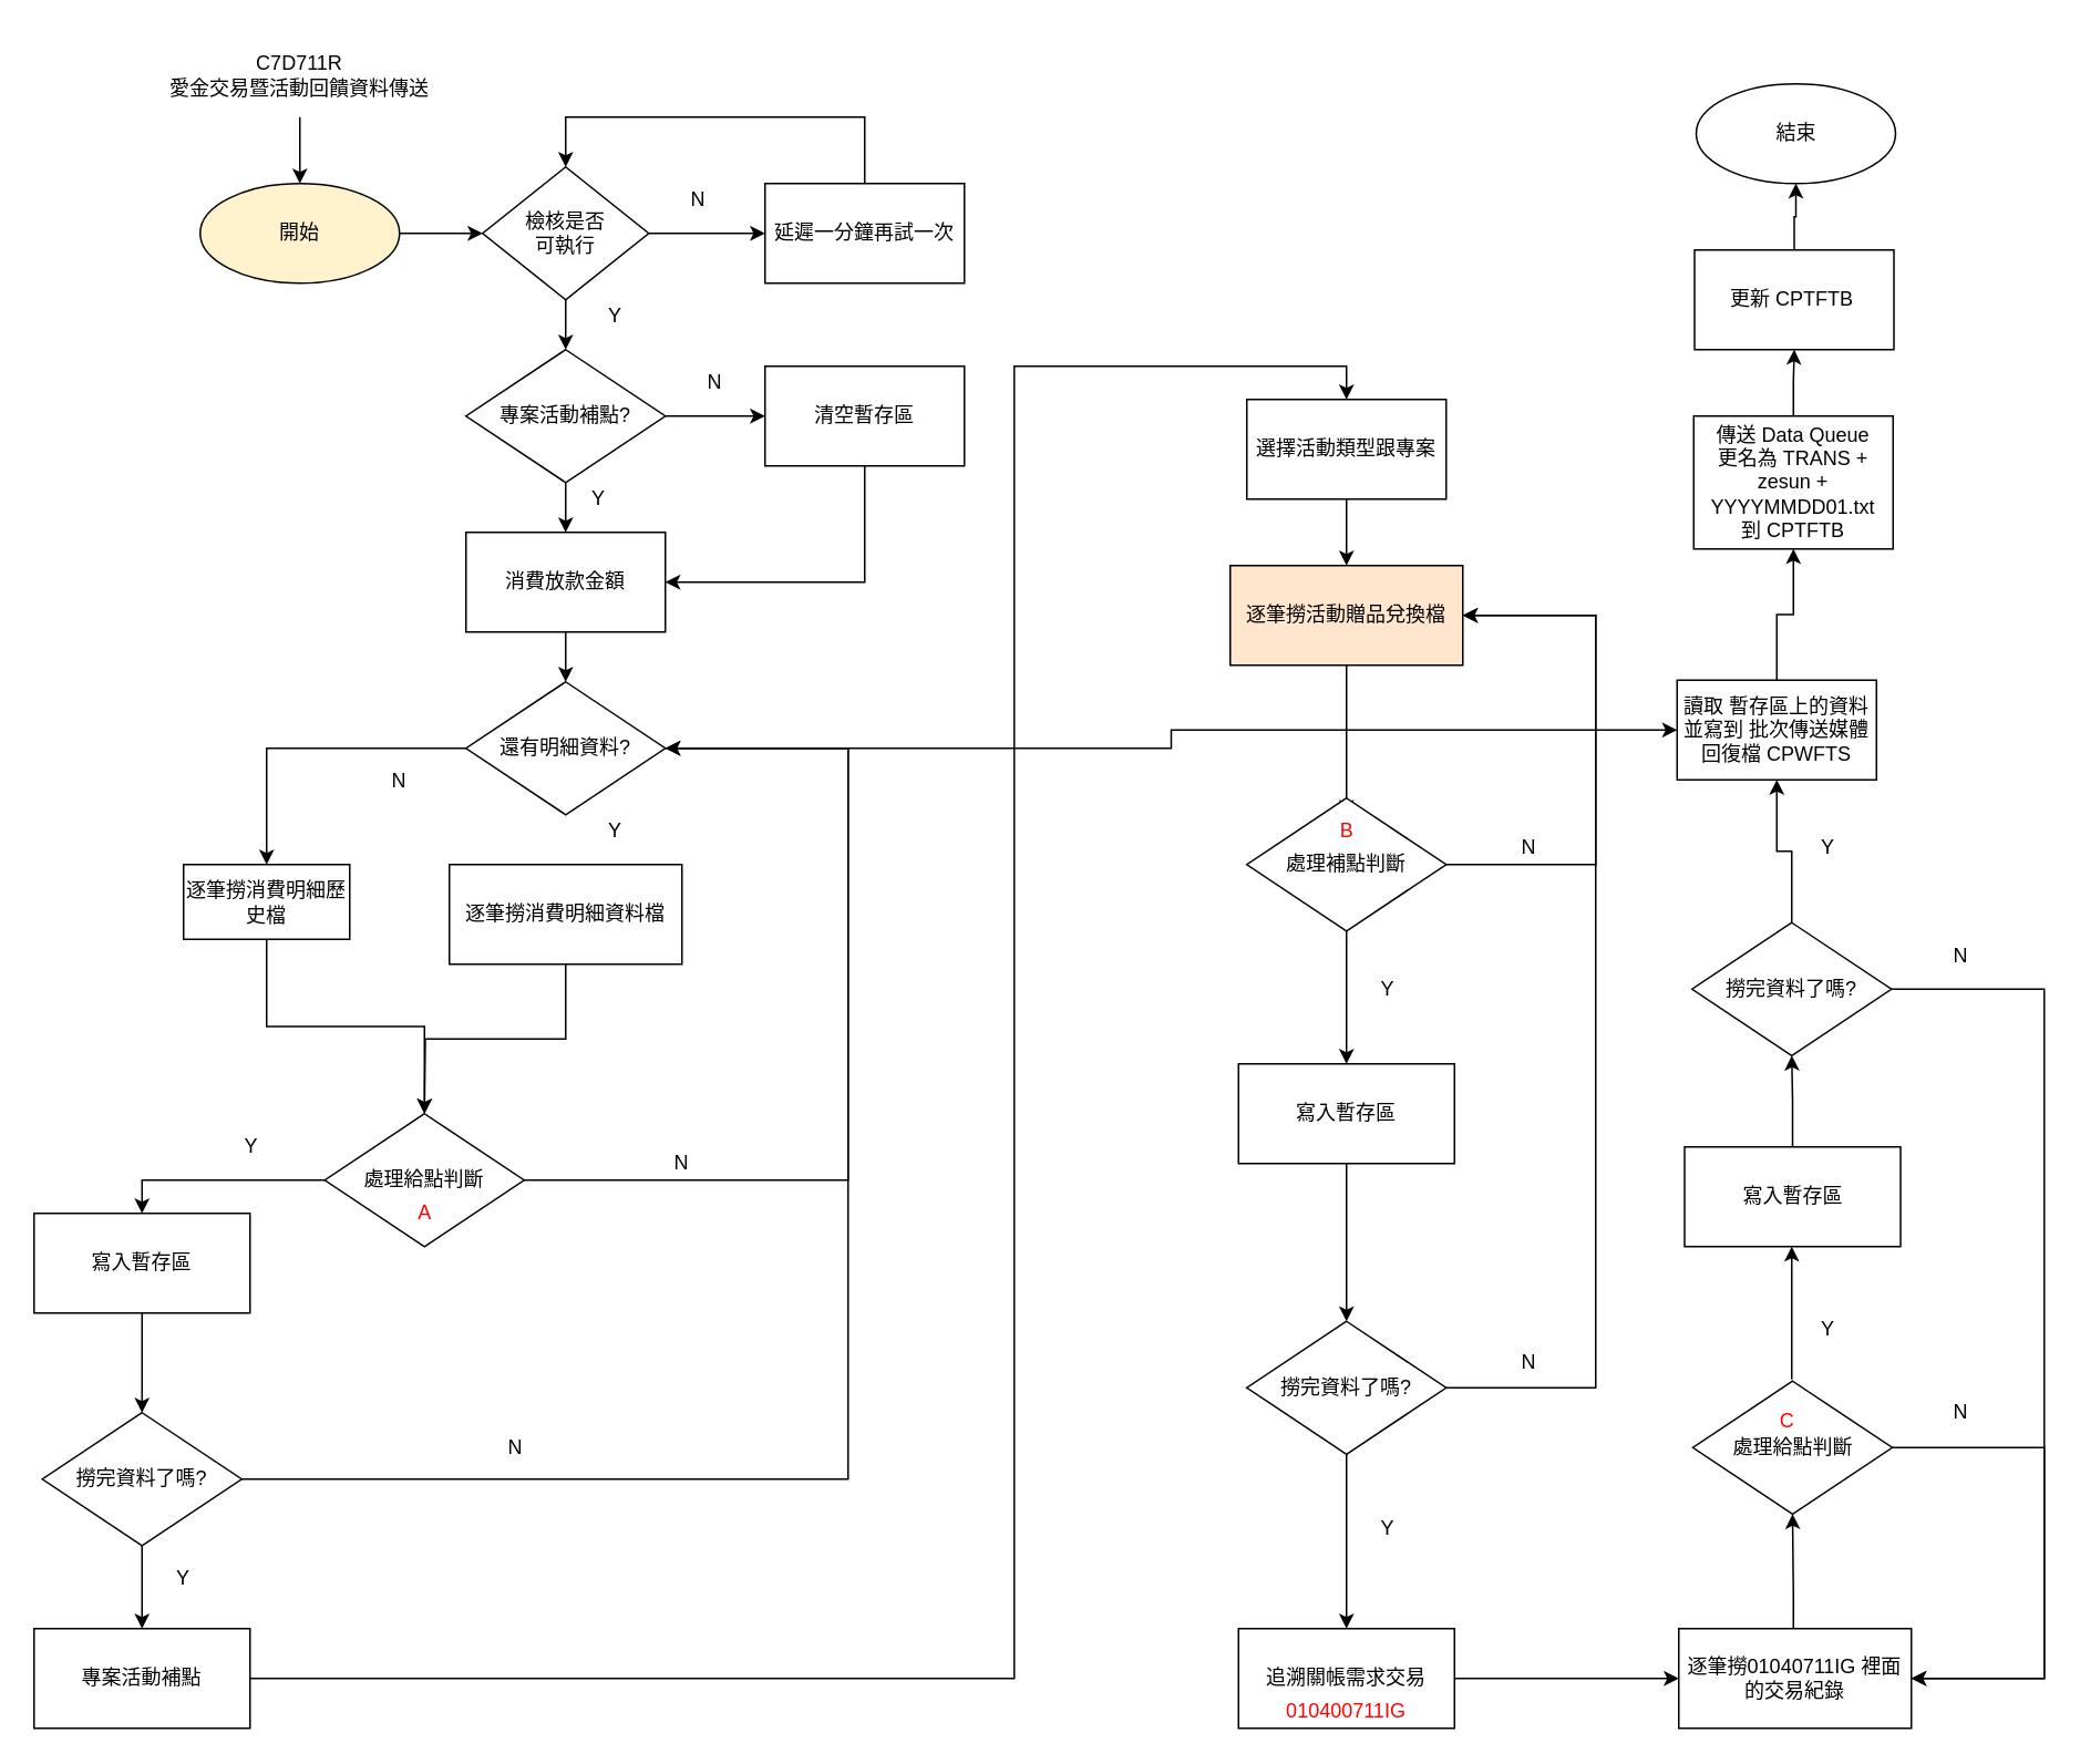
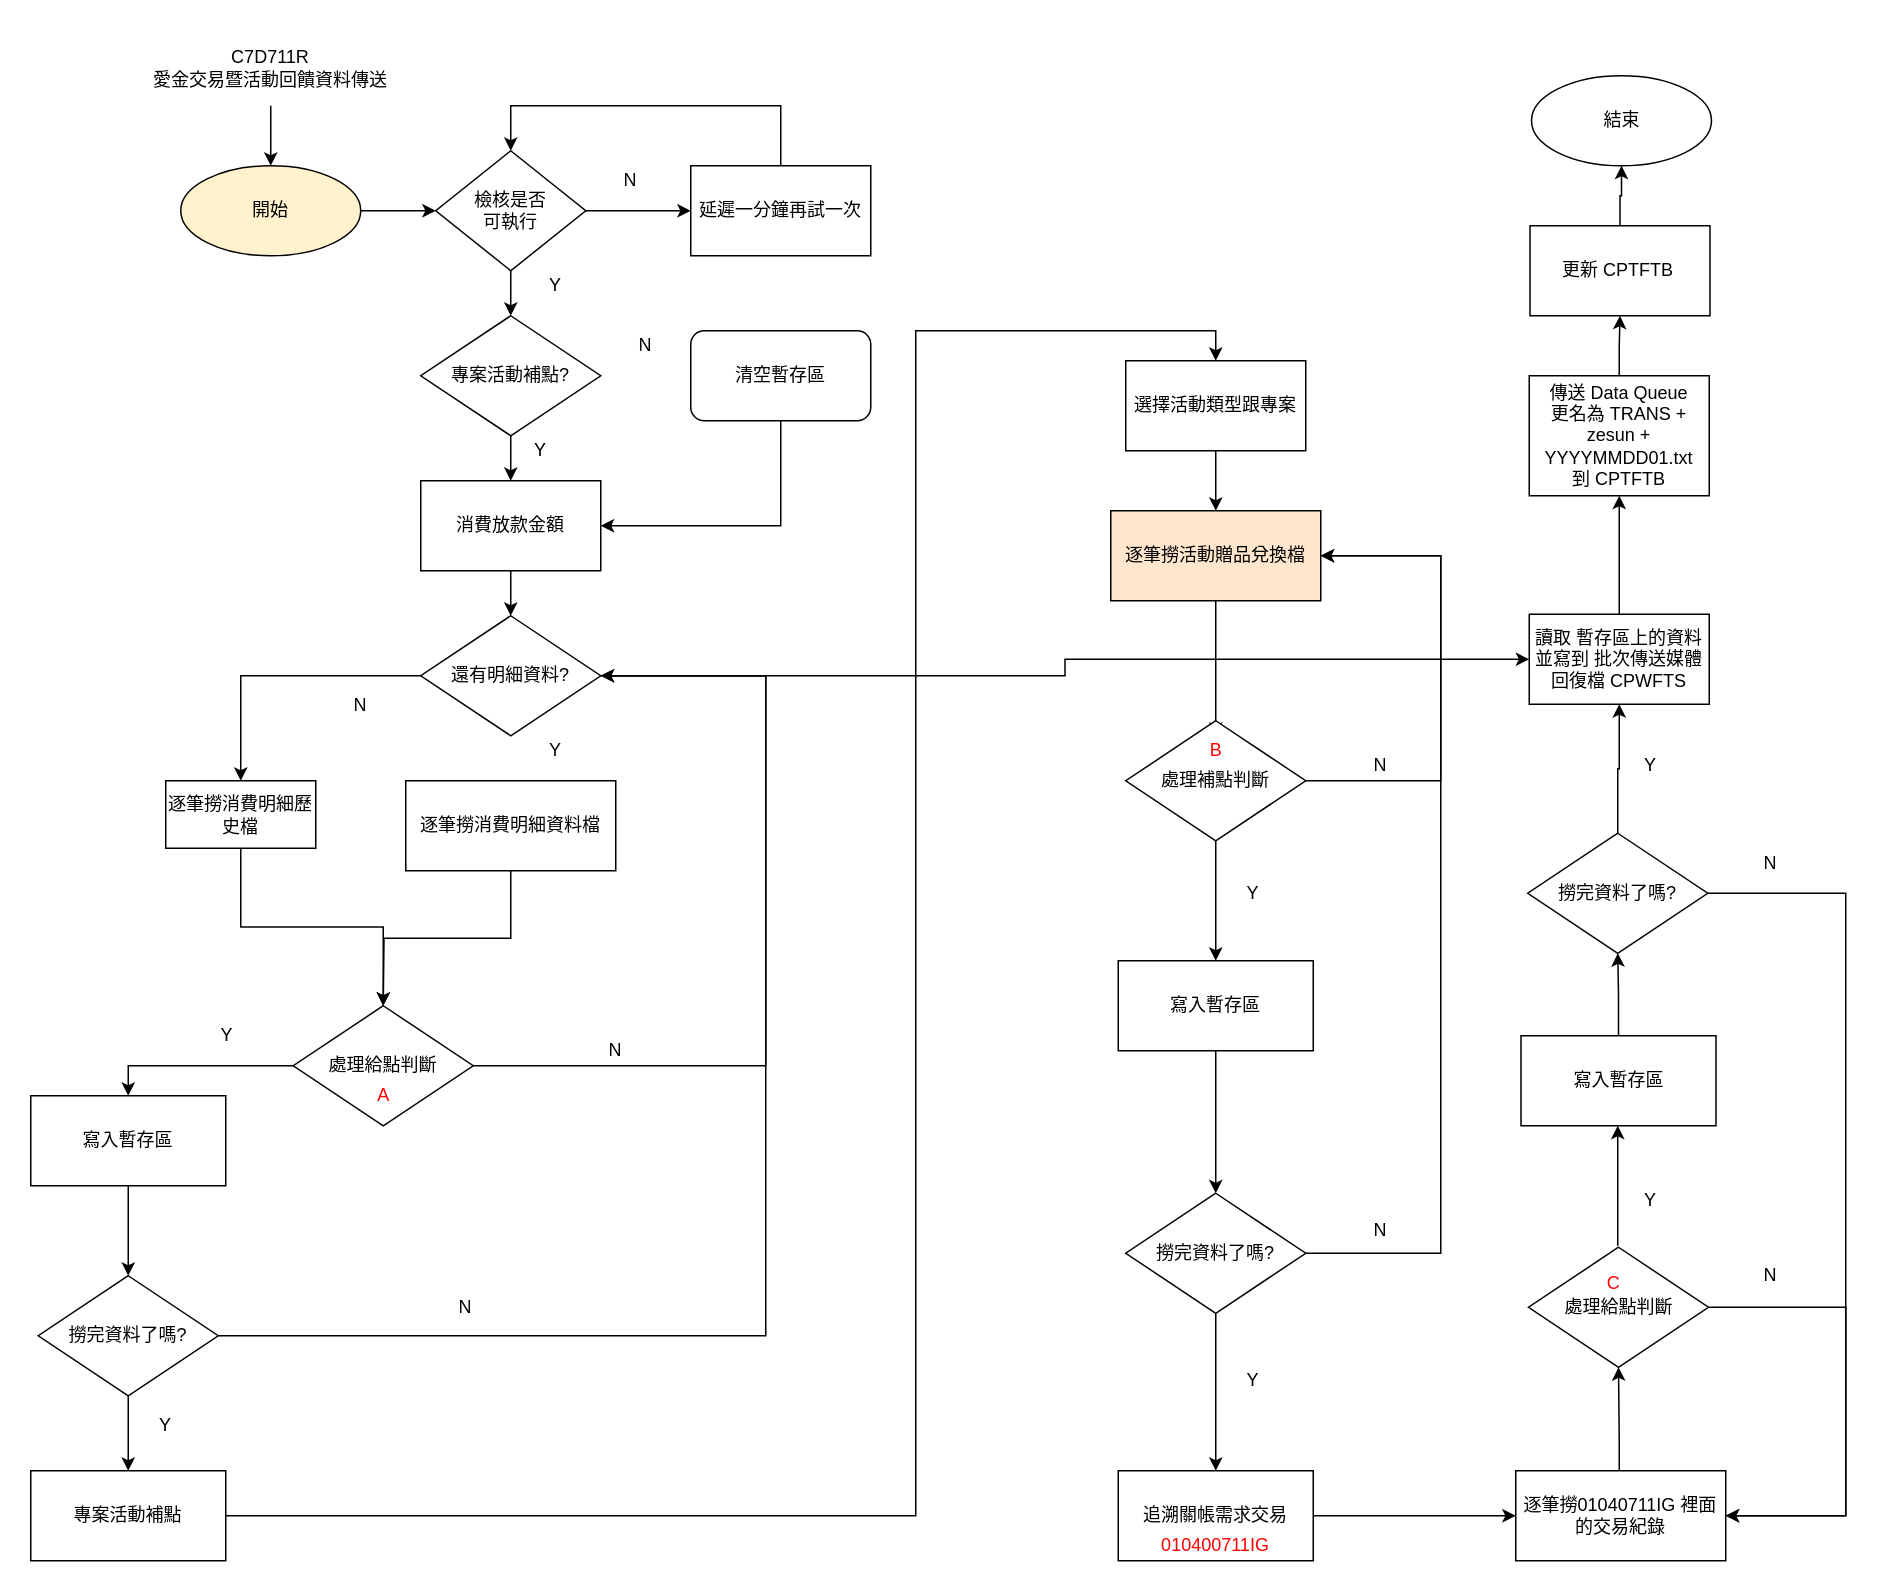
- <mxCell id="11" value="" style="edgeStyle=orthogonalEdgeStyle;rounded=0;orthogonalLoop=1;jettySize=auto;html=1;" parent="1" source="13" target="15" edge="1"><mxGeometry relative="1" as="geometry" /></mxCell>
- <mxCell id="15" value="清空暫存區" style="whiteSpace=wrap;html=1;" parent="1" vertex="1"><mxGeometry x="460" y="220" width="120" height="60" as="geometry" /></mxCell>
+ <mxCell id="15" value="清空暫存區" style="whiteSpace=wrap;html=1;rounded=1;" parent="1" vertex="1"><mxGeometry x="460" y="220" width="120" height="60" as="geometry" /></mxCell>
- <mxCell id="42" value="讀取 暫存區上的資料&lt;br&gt;並寫到 批次傳送媒體回復檔 CPWFTS" style="whiteSpace=wrap;html=1;" parent="1" vertex="1"><mxGeometry x="1009" y="409" width="120" height="60" as="geometry" /></mxCell>
+ <mxCell id="42" value="讀取 暫存區上的資料&lt;br&gt;並寫到 批次傳送媒體回復檔 CPWFTS" style="whiteSpace=wrap;html=1;" parent="1" vertex="1"><mxGeometry x="1019" y="409" width="120" height="60" as="geometry" /></mxCell>
